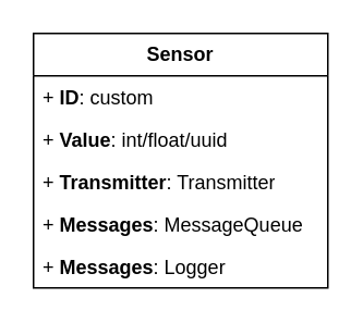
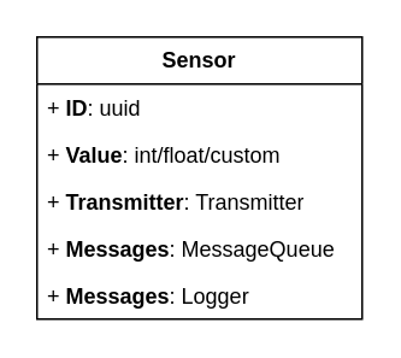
- <mxCell id="3" value="+ &lt;b&gt;ID&lt;/b&gt;: custom" style="text;strokeColor=none;fillColor=none;align=left;verticalAlign=top;spacingLeft=4;spacingRight=4;overflow=hidden;rotatable=0;points=[[0,0.5],[1,0.5]];portConstraint=eastwest;whiteSpace=wrap;html=1;" vertex="1" parent="2"><mxGeometry y="26" width="180" height="26" as="geometry" /></mxCell>
+ <mxCell id="3" value="+ &lt;b&gt;ID&lt;/b&gt;: uuid" style="text;strokeColor=none;fillColor=none;align=left;verticalAlign=top;spacingLeft=4;spacingRight=4;overflow=hidden;rotatable=0;points=[[0,0.5],[1,0.5]];portConstraint=eastwest;whiteSpace=wrap;html=1;" vertex="1" parent="2"><mxGeometry y="26" width="180" height="26" as="geometry" /></mxCell>
- <mxCell id="4" value="+ &lt;b&gt;Value&lt;/b&gt;: int/float/uuid" style="text;strokeColor=none;fillColor=none;align=left;verticalAlign=top;spacingLeft=4;spacingRight=4;overflow=hidden;rotatable=0;points=[[0,0.5],[1,0.5]];portConstraint=eastwest;whiteSpace=wrap;html=1;" vertex="1" parent="2"><mxGeometry y="52" width="180" height="26" as="geometry" /></mxCell>
+ <mxCell id="4" value="+ &lt;b&gt;Value&lt;/b&gt;: int/float/custom" style="text;strokeColor=none;fillColor=none;align=left;verticalAlign=top;spacingLeft=4;spacingRight=4;overflow=hidden;rotatable=0;points=[[0,0.5],[1,0.5]];portConstraint=eastwest;whiteSpace=wrap;html=1;" vertex="1" parent="2"><mxGeometry y="52" width="180" height="26" as="geometry" /></mxCell>
